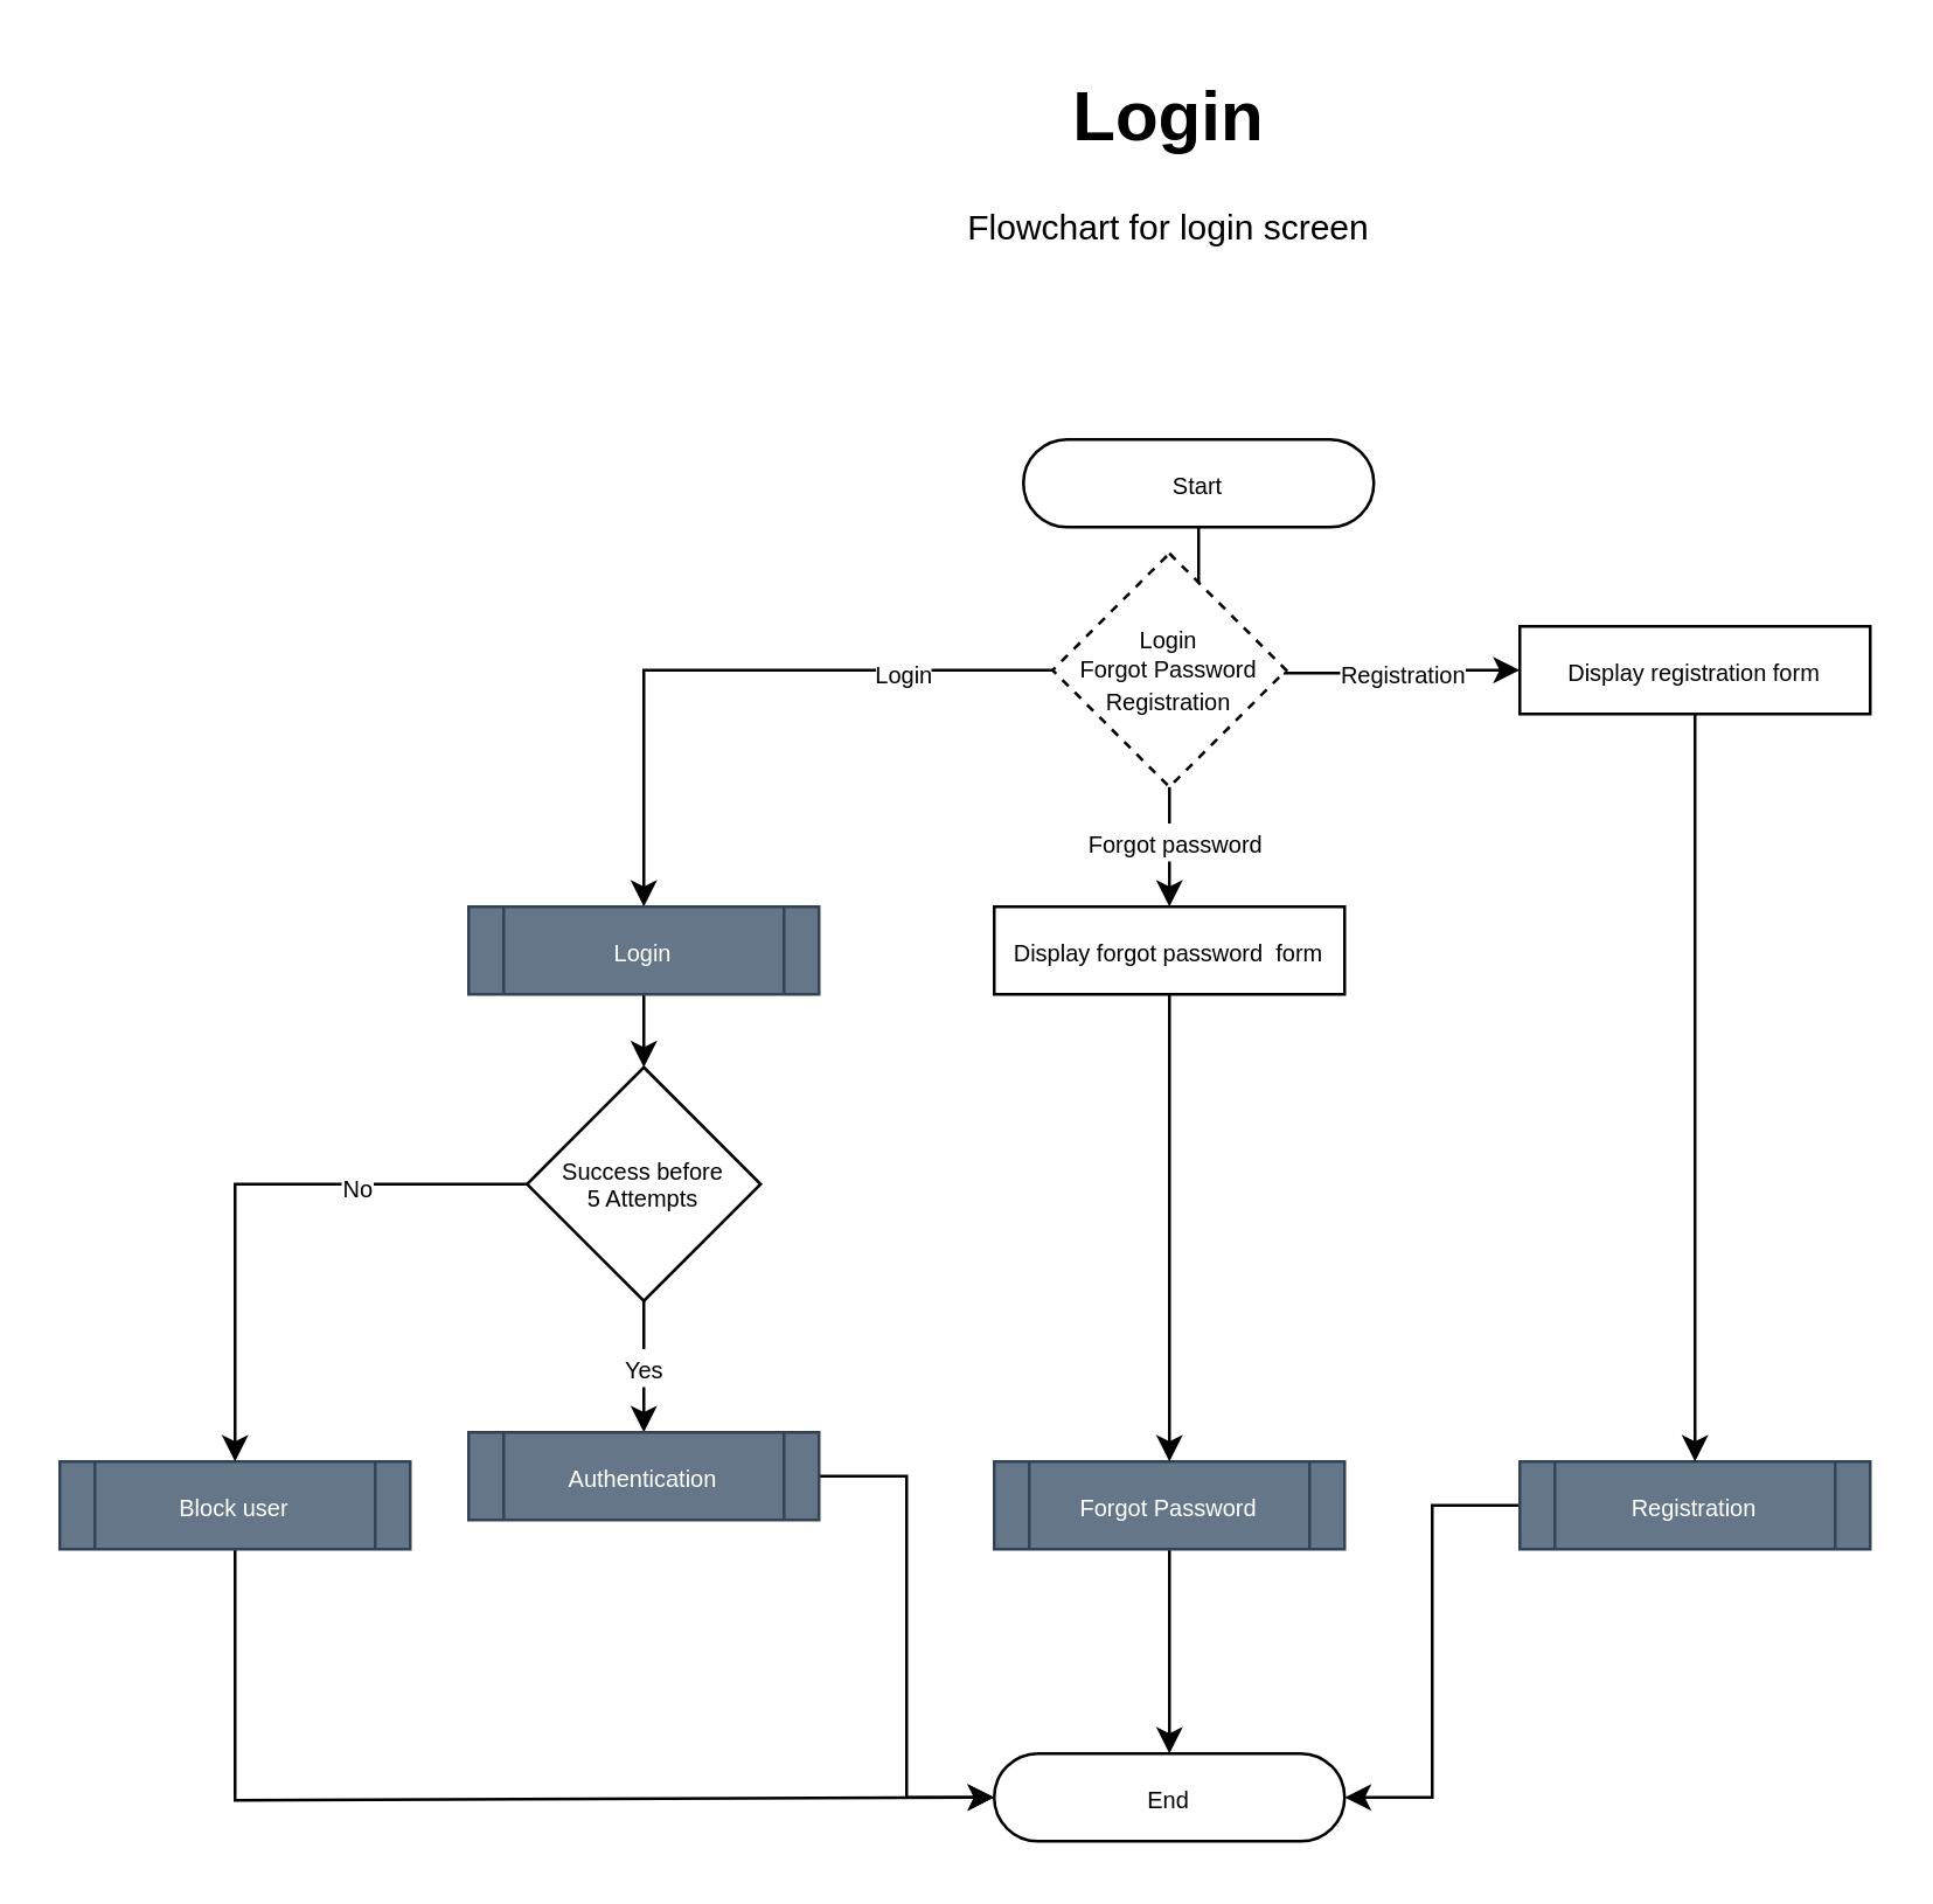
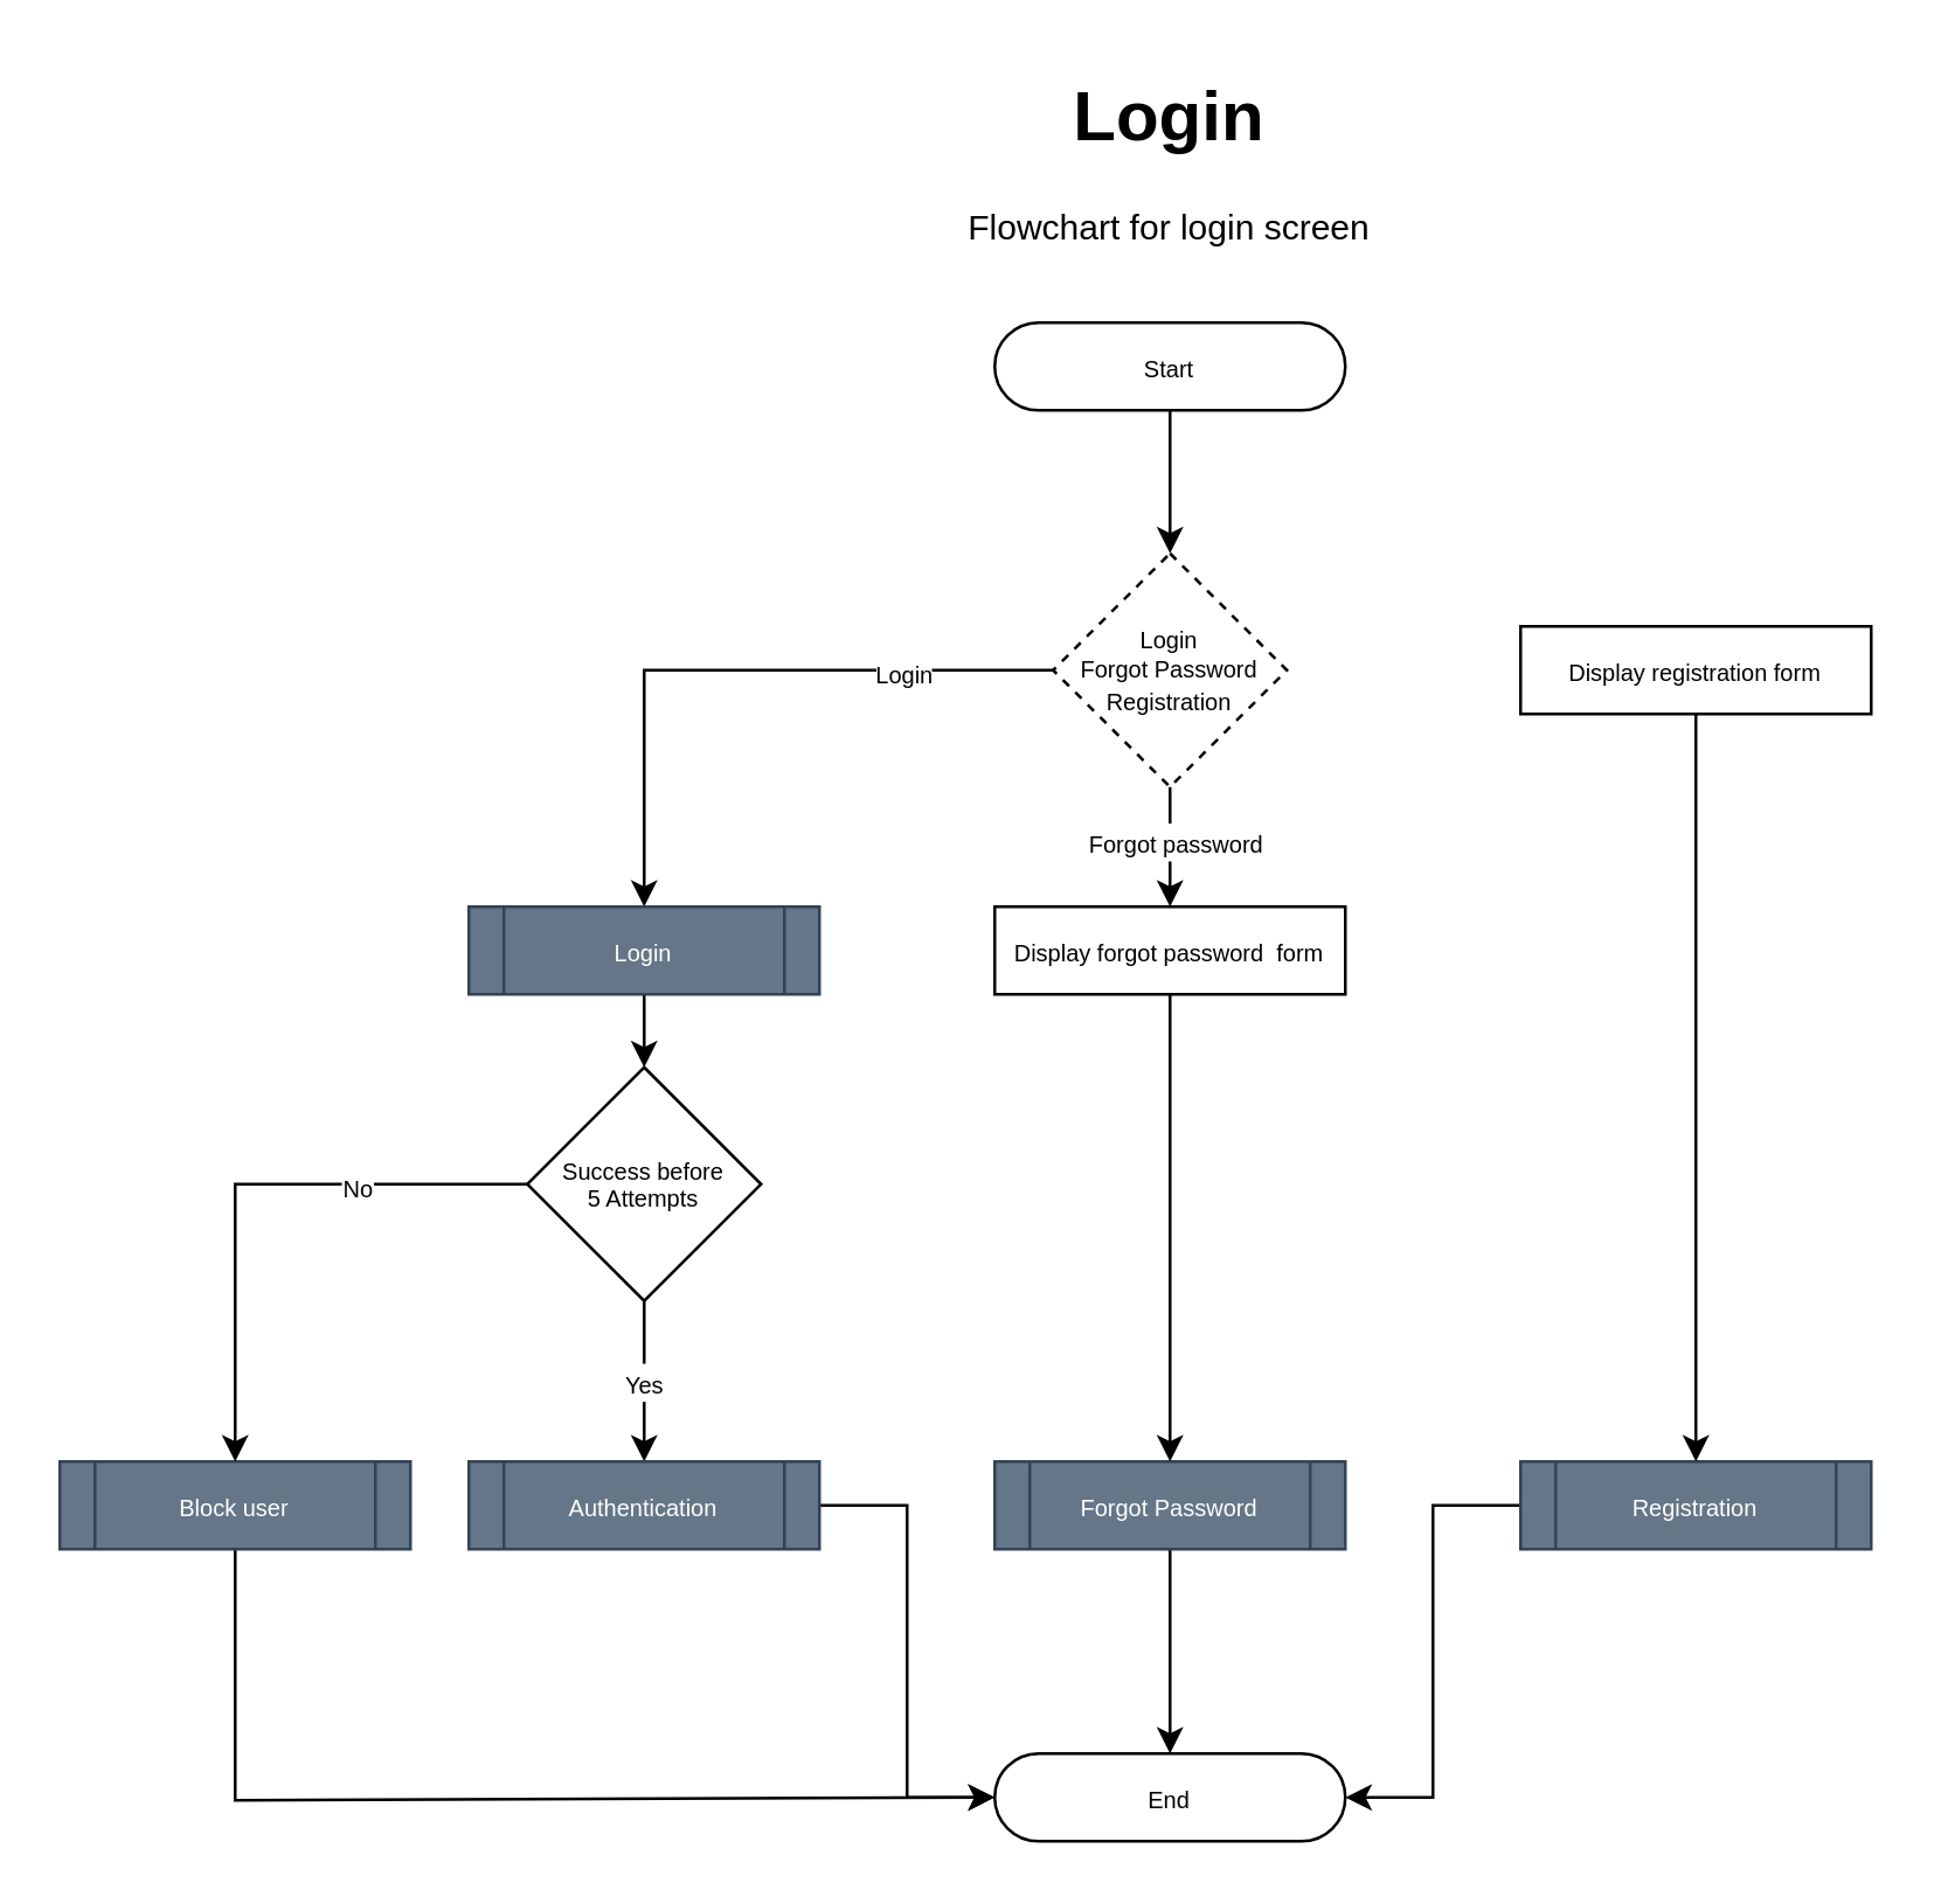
- <mxCell id="4" value="&lt;p style=&quot;line-height: 100%;&quot;&gt;&lt;font style=&quot;font-size: 8px;&quot;&gt;Start&lt;/font&gt;&lt;/p&gt;" style="rounded=1;whiteSpace=wrap;html=1;arcSize=50;" vertex="1" parent="1"><mxGeometry x="350" y="150" width="120" height="30" as="geometry" /></mxCell>
+ <mxCell id="4" value="&lt;p style=&quot;line-height: 100%;&quot;&gt;&lt;font style=&quot;font-size: 8px;&quot;&gt;Start&lt;/font&gt;&lt;/p&gt;" style="rounded=1;whiteSpace=wrap;html=1;arcSize=50;" vertex="1" parent="1"><mxGeometry x="340" y="110" width="120" height="30" as="geometry" /></mxCell>
- <mxCell id="9" value="&lt;font style=&quot;font-size: 8px;&quot;&gt;Registration&lt;/font&gt;" style="edgeStyle=orthogonalEdgeStyle;rounded=0;orthogonalLoop=1;jettySize=auto;html=1;entryX=0;entryY=0.5;entryDx=0;entryDy=0;" edge="1" parent="1" source="10" target="19"><mxGeometry relative="1" as="geometry"><Array as="points"><mxPoint x="480" y="230" /></Array></mxGeometry></mxCell>
- <mxCell id="29" value="&lt;font style=&quot;font-size: 8px;&quot;&gt;Authentication&lt;/font&gt;" style="shape=process;whiteSpace=wrap;html=1;backgroundOutline=1;fillColor=#647687;strokeColor=#314354;fontColor=#ffffff;" vertex="1" parent="1"><mxGeometry x="160" y="490" width="120" height="30" as="geometry" /></mxCell>
+ <mxCell id="29" value="&lt;font style=&quot;font-size: 8px;&quot;&gt;Authentication&lt;/font&gt;" style="shape=process;whiteSpace=wrap;html=1;backgroundOutline=1;fillColor=#647687;strokeColor=#314354;fontColor=#ffffff;" vertex="1" parent="1"><mxGeometry x="160" y="500" width="120" height="30" as="geometry" /></mxCell>
